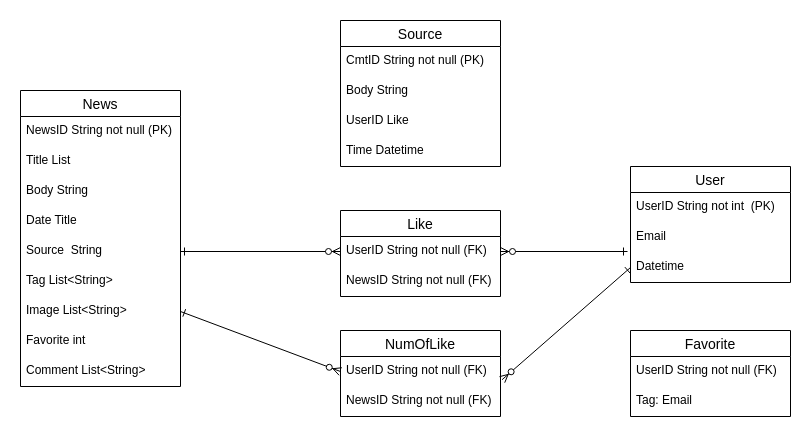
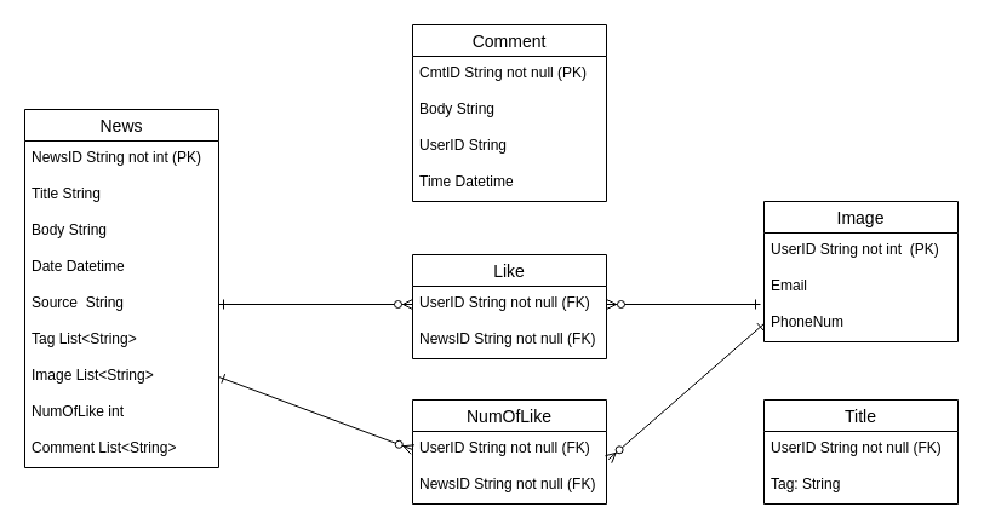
- <mxCell id="25" value="Source" style="swimlane;fontStyle=0;childLayout=stackLayout;horizontal=1;startSize=26;horizontalStack=0;resizeParent=1;resizeParentMax=0;resizeLast=0;collapsible=1;marginBottom=0;align=center;fontSize=14;" vertex="1" parent="1"><mxGeometry x="340" y="20" width="160" height="146" as="geometry" /></mxCell>
+ <mxCell id="25" value="Comment" style="swimlane;fontStyle=0;childLayout=stackLayout;horizontal=1;startSize=26;horizontalStack=0;resizeParent=1;resizeParentMax=0;resizeLast=0;collapsible=1;marginBottom=0;align=center;fontSize=14;" vertex="1" parent="1"><mxGeometry x="340" y="20" width="160" height="146" as="geometry" /></mxCell>
- <mxCell id="28" value="UserID Like" style="text;strokeColor=none;fillColor=none;spacingLeft=4;spacingRight=4;overflow=hidden;rotatable=0;points=[[0,0.5],[1,0.5]];portConstraint=eastwest;fontSize=12;" vertex="1" parent="25"><mxGeometry y="86" width="160" height="30" as="geometry" /></mxCell>
+ <mxCell id="28" value="UserID String" style="text;strokeColor=none;fillColor=none;spacingLeft=4;spacingRight=4;overflow=hidden;rotatable=0;points=[[0,0.5],[1,0.5]];portConstraint=eastwest;fontSize=12;" vertex="1" parent="25"><mxGeometry y="86" width="160" height="30" as="geometry" /></mxCell>
- <mxCell id="16" value="NewsID String not null (PK)" style="text;strokeColor=none;fillColor=none;spacingLeft=4;spacingRight=4;overflow=hidden;rotatable=0;points=[[0,0.5],[1,0.5]];portConstraint=eastwest;fontSize=12;" vertex="1" parent="15"><mxGeometry y="26" width="160" height="30" as="geometry" /></mxCell>
+ <mxCell id="16" value="NewsID String not int (PK)" style="text;strokeColor=none;fillColor=none;spacingLeft=4;spacingRight=4;overflow=hidden;rotatable=0;points=[[0,0.5],[1,0.5]];portConstraint=eastwest;fontSize=12;" vertex="1" parent="15"><mxGeometry y="26" width="160" height="30" as="geometry" /></mxCell>
- <mxCell id="17" value="Title List" style="text;strokeColor=none;fillColor=none;spacingLeft=4;spacingRight=4;overflow=hidden;rotatable=0;points=[[0,0.5],[1,0.5]];portConstraint=eastwest;fontSize=12;" vertex="1" parent="15"><mxGeometry y="56" width="160" height="30" as="geometry" /></mxCell>
+ <mxCell id="17" value="Title String" style="text;strokeColor=none;fillColor=none;spacingLeft=4;spacingRight=4;overflow=hidden;rotatable=0;points=[[0,0.5],[1,0.5]];portConstraint=eastwest;fontSize=12;" vertex="1" parent="15"><mxGeometry y="56" width="160" height="30" as="geometry" /></mxCell>
- <mxCell id="2" value="User" style="swimlane;fontStyle=0;childLayout=stackLayout;horizontal=1;startSize=26;horizontalStack=0;resizeParent=1;resizeParentMax=0;resizeLast=0;collapsible=1;marginBottom=0;align=center;fontSize=14;" vertex="1" parent="1"><mxGeometry x="630" y="166" width="160" height="116" as="geometry" /></mxCell>
+ <mxCell id="2" value="Image" style="swimlane;fontStyle=0;childLayout=stackLayout;horizontal=1;startSize=26;horizontalStack=0;resizeParent=1;resizeParentMax=0;resizeLast=0;collapsible=1;marginBottom=0;align=center;fontSize=14;" vertex="1" parent="1"><mxGeometry x="630" y="166" width="160" height="116" as="geometry" /></mxCell>
- <mxCell id="19" value="Date Title" style="text;strokeColor=none;fillColor=none;spacingLeft=4;spacingRight=4;overflow=hidden;rotatable=0;points=[[0,0.5],[1,0.5]];portConstraint=eastwest;fontSize=12;" vertex="1" parent="15"><mxGeometry y="116" width="160" height="30" as="geometry" /></mxCell>
+ <mxCell id="19" value="Date Datetime" style="text;strokeColor=none;fillColor=none;spacingLeft=4;spacingRight=4;overflow=hidden;rotatable=0;points=[[0,0.5],[1,0.5]];portConstraint=eastwest;fontSize=12;" vertex="1" parent="15"><mxGeometry y="116" width="160" height="30" as="geometry" /></mxCell>
- <mxCell id="5" value="Datetime" style="text;strokeColor=none;fillColor=none;spacingLeft=4;spacingRight=4;overflow=hidden;rotatable=0;points=[[0,0.5],[1,0.5]];portConstraint=eastwest;fontSize=12;" vertex="1" parent="2"><mxGeometry y="86" width="160" height="30" as="geometry" /></mxCell>
+ <mxCell id="5" value="PhoneNum" style="text;strokeColor=none;fillColor=none;spacingLeft=4;spacingRight=4;overflow=hidden;rotatable=0;points=[[0,0.5],[1,0.5]];portConstraint=eastwest;fontSize=12;" vertex="1" parent="2"><mxGeometry y="86" width="160" height="30" as="geometry" /></mxCell>
- <mxCell id="23" value="Favorite int" style="text;strokeColor=none;fillColor=none;spacingLeft=4;spacingRight=4;overflow=hidden;rotatable=0;points=[[0,0.5],[1,0.5]];portConstraint=eastwest;fontSize=12;" vertex="1" parent="15"><mxGeometry y="236" width="160" height="30" as="geometry" /></mxCell>
+ <mxCell id="23" value="NumOfLike int" style="text;strokeColor=none;fillColor=none;spacingLeft=4;spacingRight=4;overflow=hidden;rotatable=0;points=[[0,0.5],[1,0.5]];portConstraint=eastwest;fontSize=12;" vertex="1" parent="15"><mxGeometry y="236" width="160" height="30" as="geometry" /></mxCell>
- <mxCell id="6" value="Favorite" style="swimlane;fontStyle=0;childLayout=stackLayout;horizontal=1;startSize=26;horizontalStack=0;resizeParent=1;resizeParentMax=0;resizeLast=0;collapsible=1;marginBottom=0;align=center;fontSize=14;" vertex="1" parent="1"><mxGeometry x="630" y="330" width="160" height="86" as="geometry" /></mxCell>
+ <mxCell id="6" value="Title" style="swimlane;fontStyle=0;childLayout=stackLayout;horizontal=1;startSize=26;horizontalStack=0;resizeParent=1;resizeParentMax=0;resizeLast=0;collapsible=1;marginBottom=0;align=center;fontSize=14;" vertex="1" parent="1"><mxGeometry x="630" y="330" width="160" height="86" as="geometry" /></mxCell>
- <mxCell id="8" value="Tag: Email" style="text;strokeColor=none;fillColor=none;spacingLeft=4;spacingRight=4;overflow=hidden;rotatable=0;points=[[0,0.5],[1,0.5]];portConstraint=eastwest;fontSize=12;" vertex="1" parent="6"><mxGeometry y="56" width="160" height="30" as="geometry" /></mxCell>
+ <mxCell id="8" value="Tag: String" style="text;strokeColor=none;fillColor=none;spacingLeft=4;spacingRight=4;overflow=hidden;rotatable=0;points=[[0,0.5],[1,0.5]];portConstraint=eastwest;fontSize=12;" vertex="1" parent="6"><mxGeometry y="56" width="160" height="30" as="geometry" /></mxCell>
